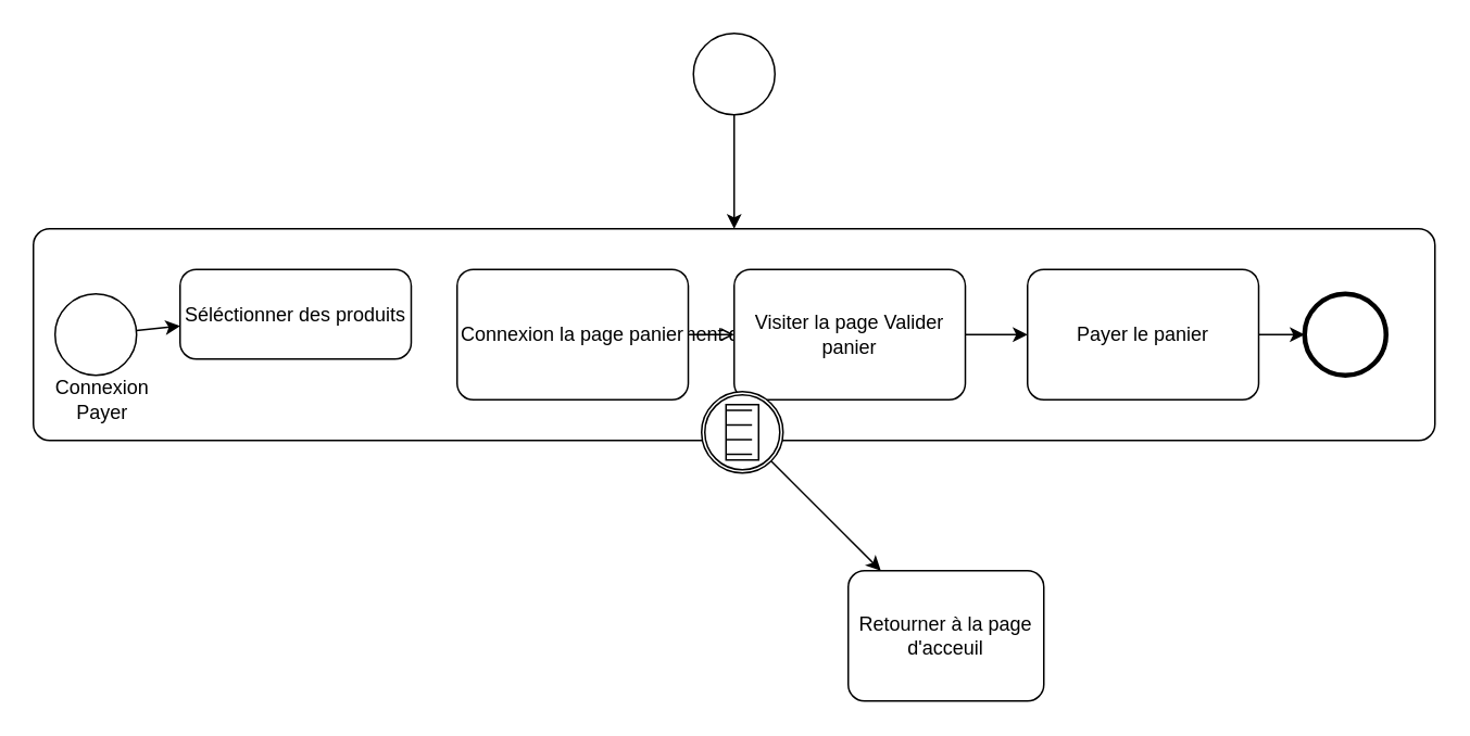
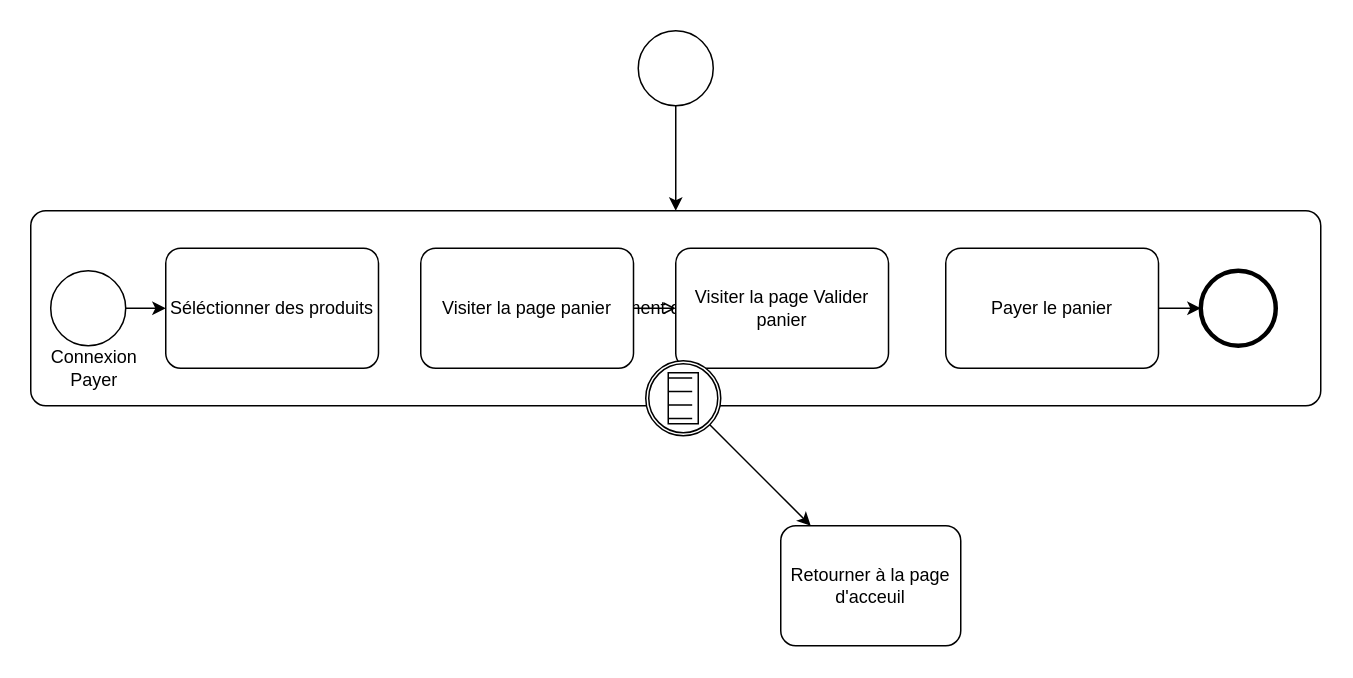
- <mxCell id="7" value="Séléctionner des produits" style="points=[[0.25,0,0],[0.5,0,0],[0.75,0,0],[1,0.25,0],[1,0.5,0],[1,0.75,0],[0.75,1,0],[0.5,1,0],[0.25,1,0],[0,0.75,0],[0,0.5,0],[0,0.25,0]];shape=mxgraph.bpmn.task;whiteSpace=wrap;rectStyle=rounded;size=10;html=1;taskMarker=abstract;" vertex="1" parent="4"><mxGeometry x="89.996" y="25" width="141.838" height="55" as="geometry" /></mxCell>
+ <mxCell id="7" value="Séléctionner des produits" style="points=[[0.25,0,0],[0.5,0,0],[0.75,0,0],[1,0.25,0],[1,0.5,0],[1,0.75,0],[0.75,1,0],[0.5,1,0],[0.25,1,0],[0,0.75,0],[0,0.5,0],[0,0.25,0]];shape=mxgraph.bpmn.task;whiteSpace=wrap;rectStyle=rounded;size=10;html=1;taskMarker=abstract;" vertex="1" parent="4"><mxGeometry x="89.996" y="25" width="141.838" height="80" as="geometry" /></mxCell>
- <mxCell id="9" value="Connexion la page panier" style="points=[[0.25,0,0],[0.5,0,0],[0.75,0,0],[1,0.25,0],[1,0.5,0],[1,0.75,0],[0.75,1,0],[0.5,1,0],[0.25,1,0],[0,0.75,0],[0,0.5,0],[0,0.25,0]];shape=mxgraph.bpmn.task;whiteSpace=wrap;rectStyle=rounded;size=10;html=1;taskMarker=abstract;" vertex="1" parent="4"><mxGeometry x="259.999" y="25" width="141.838" height="80" as="geometry" /></mxCell>
+ <mxCell id="9" value="Visiter la page panier" style="points=[[0.25,0,0],[0.5,0,0],[0.75,0,0],[1,0.25,0],[1,0.5,0],[1,0.75,0],[0.75,1,0],[0.5,1,0],[0.25,1,0],[0,0.75,0],[0,0.5,0],[0,0.25,0]];shape=mxgraph.bpmn.task;whiteSpace=wrap;rectStyle=rounded;size=10;html=1;taskMarker=abstract;" vertex="1" parent="4"><mxGeometry x="259.999" y="25" width="141.838" height="80" as="geometry" /></mxCell>
- <mxCell id="10" value="" style="edgeStyle=none;html=1;" edge="1" parent="4" source="11" target="14"><mxGeometry relative="1" as="geometry" /></mxCell>
